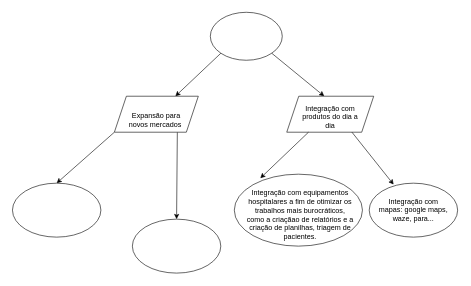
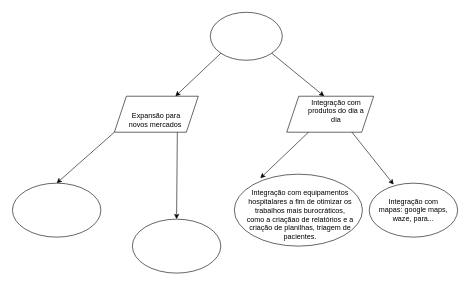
- <mxCell id="10" value="Integração com produtos do dia a dia" style="text;html=1;align=center;verticalAlign=middle;whiteSpace=wrap;rounded=0;" vertex="1" parent="1"><mxGeometry x="495" y="180" width="110" height="30" as="geometry" /></mxCell>
+ <mxCell id="10" value="Integração com produtos do dia a dia" style="text;html=1;align=center;verticalAlign=middle;whiteSpace=wrap;rounded=0;" vertex="1" parent="1"><mxGeometry x="505" y="170" width="110" height="30" as="geometry" /></mxCell>
